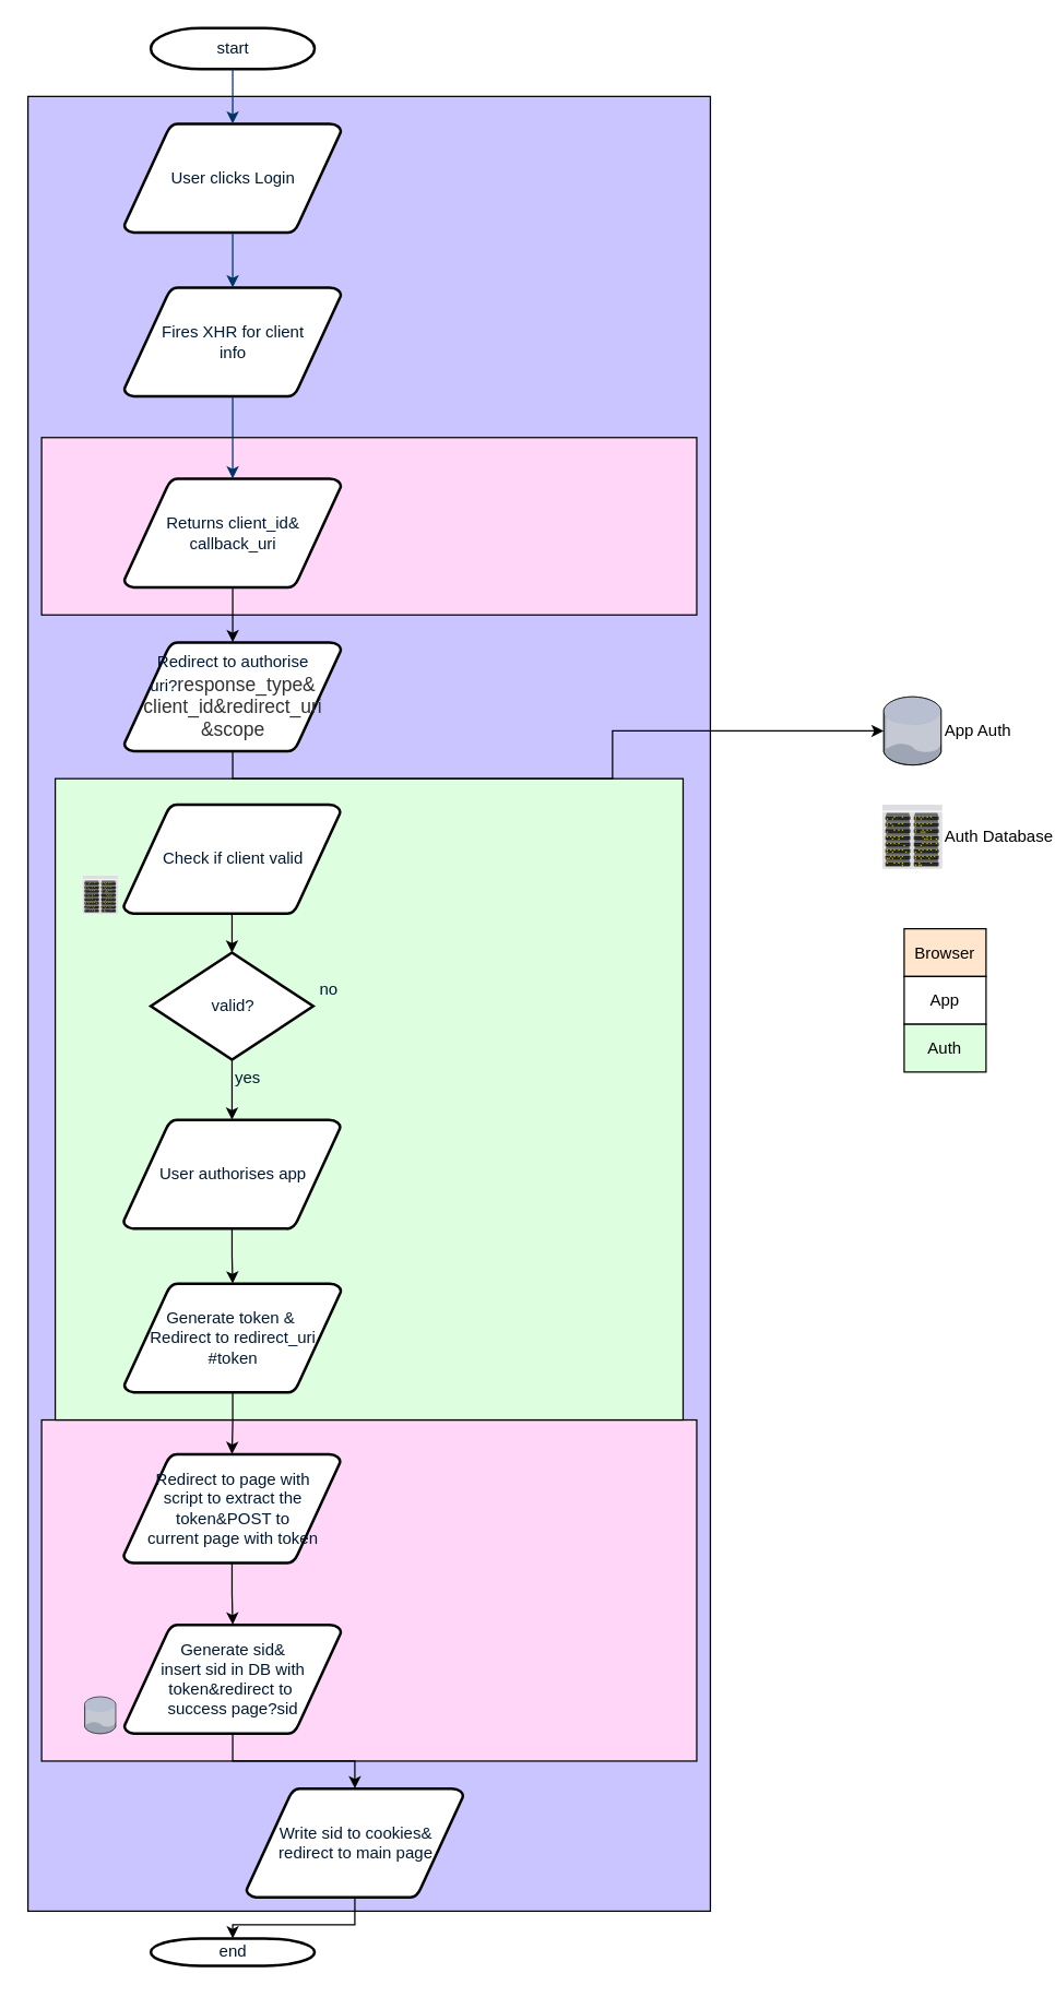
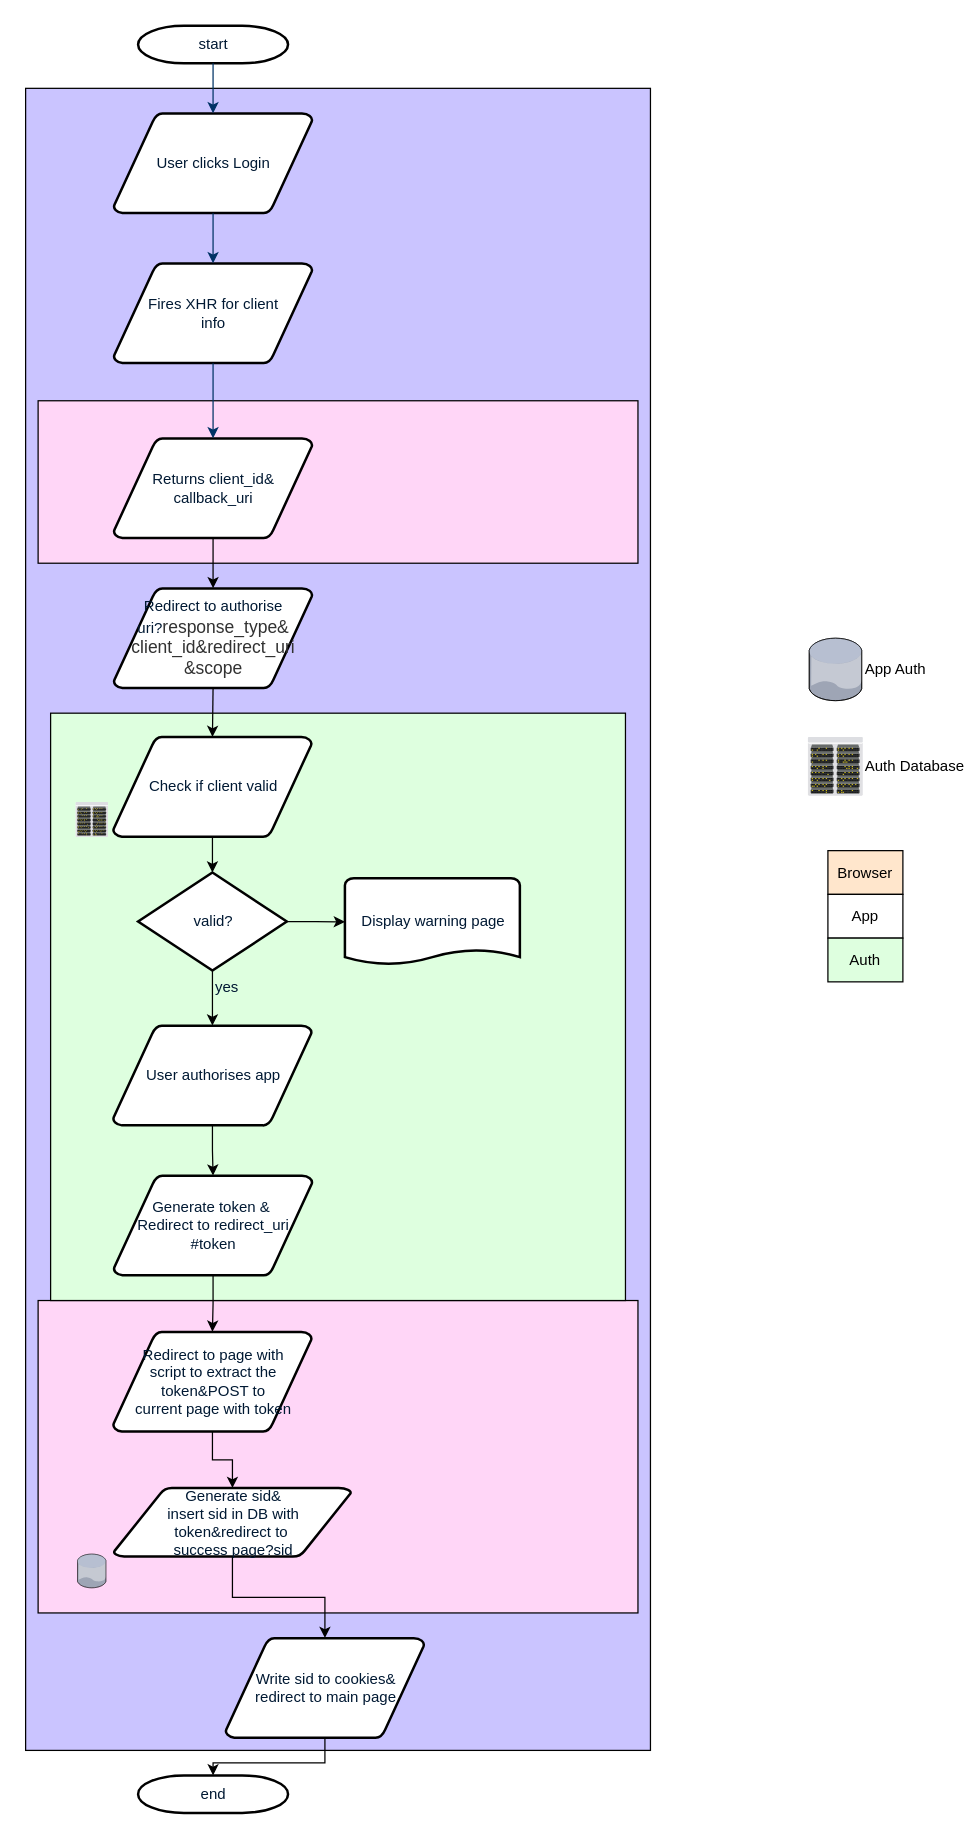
- <mxCell id="24" style="edgeStyle=orthogonalEdgeStyle;rounded=0;orthogonalLoop=1;jettySize=auto;html=1;exitX=0.5;exitY=1;exitDx=0;exitDy=0;exitPerimeter=0;" edge="1" parent="1" source="25" target="17"><mxGeometry relative="1" as="geometry" /></mxCell>
+ <mxCell id="24" style="edgeStyle=orthogonalEdgeStyle;rounded=0;orthogonalLoop=1;jettySize=auto;html=1;exitX=0.5;exitY=1;exitDx=0;exitDy=0;exitPerimeter=0;entryX=0.5;entryY=0;entryDx=0;entryDy=0;entryPerimeter=0;" edge="1" parent="1" source="25" target="28"><mxGeometry relative="1" as="geometry" /></mxCell>
- <mxCell id="33" value="no" style="text;fontColor=#001933;fontStyle=0;html=1;strokeColor=none;gradientColor=none;fillColor=none;strokeWidth=2;" vertex="1" parent="1"><mxGeometry x="231.5" y="710.75" width="40" height="26" as="geometry" /></mxCell>
+ <mxCell id="29" style="edgeStyle=orthogonalEdgeStyle;rounded=0;orthogonalLoop=1;jettySize=auto;html=1;exitX=1;exitY=0.5;exitDx=0;exitDy=0;exitPerimeter=0;entryX=0;entryY=0.5;entryDx=0;entryDy=0;entryPerimeter=0;" edge="1" parent="1" source="31" target="34"><mxGeometry relative="1" as="geometry" /></mxCell>
+ <mxCell id="34" value="Display warning page" style="shape=mxgraph.flowchart.document;fillColor=#FFFFFF;strokeColor=#000000;strokeWidth=2;gradientColor=none;gradientDirection=north;fontColor=#001933;fontStyle=0;html=1;" vertex="1" parent="1"><mxGeometry x="275.5" y="702" width="140" height="70" as="geometry" /></mxCell>
- <mxCell id="38" value="Generate sid&amp;amp;&lt;br&gt;insert sid in DB with&lt;br&gt;token&amp;amp;redirect to&amp;nbsp;&lt;br&gt;success page?sid" style="shape=mxgraph.flowchart.data;fillColor=#FFFFFF;strokeColor=#000000;strokeWidth=2;gradientColor=none;gradientDirection=north;fontColor=#001933;fontStyle=0;html=1;" vertex="1" parent="1"><mxGeometry x="90.5" y="1190" width="159" height="80" as="geometry" /></mxCell>
+ <mxCell id="38" value="Generate sid&amp;amp;&lt;br&gt;insert sid in DB with&lt;br&gt;token&amp;amp;redirect to&amp;nbsp;&lt;br&gt;success page?sid" style="shape=mxgraph.flowchart.data;fillColor=#FFFFFF;strokeColor=#000000;strokeWidth=2;gradientColor=none;gradientDirection=north;fontColor=#001933;fontStyle=0;html=1;" vertex="1" parent="1"><mxGeometry x="90.5" y="1190" width="190" height="55" as="geometry" /></mxCell>
- <mxCell id="39" value="end" style="shape=mxgraph.flowchart.terminator;fillColor=#FFFFFF;strokeColor=#000000;strokeWidth=2;gradientColor=none;gradientDirection=north;fontColor=#001933;fontStyle=0;html=1;" parent="1" vertex="1"><mxGeometry x="110" y="1420" width="120" height="20" as="geometry" /></mxCell>
+ <mxCell id="39" value="end" style="shape=mxgraph.flowchart.terminator;fillColor=#FFFFFF;strokeColor=#000000;strokeWidth=2;gradientColor=none;gradientDirection=north;fontColor=#001933;fontStyle=0;html=1;" parent="1" vertex="1"><mxGeometry x="110" y="1420" width="120" height="30" as="geometry" /></mxCell>
